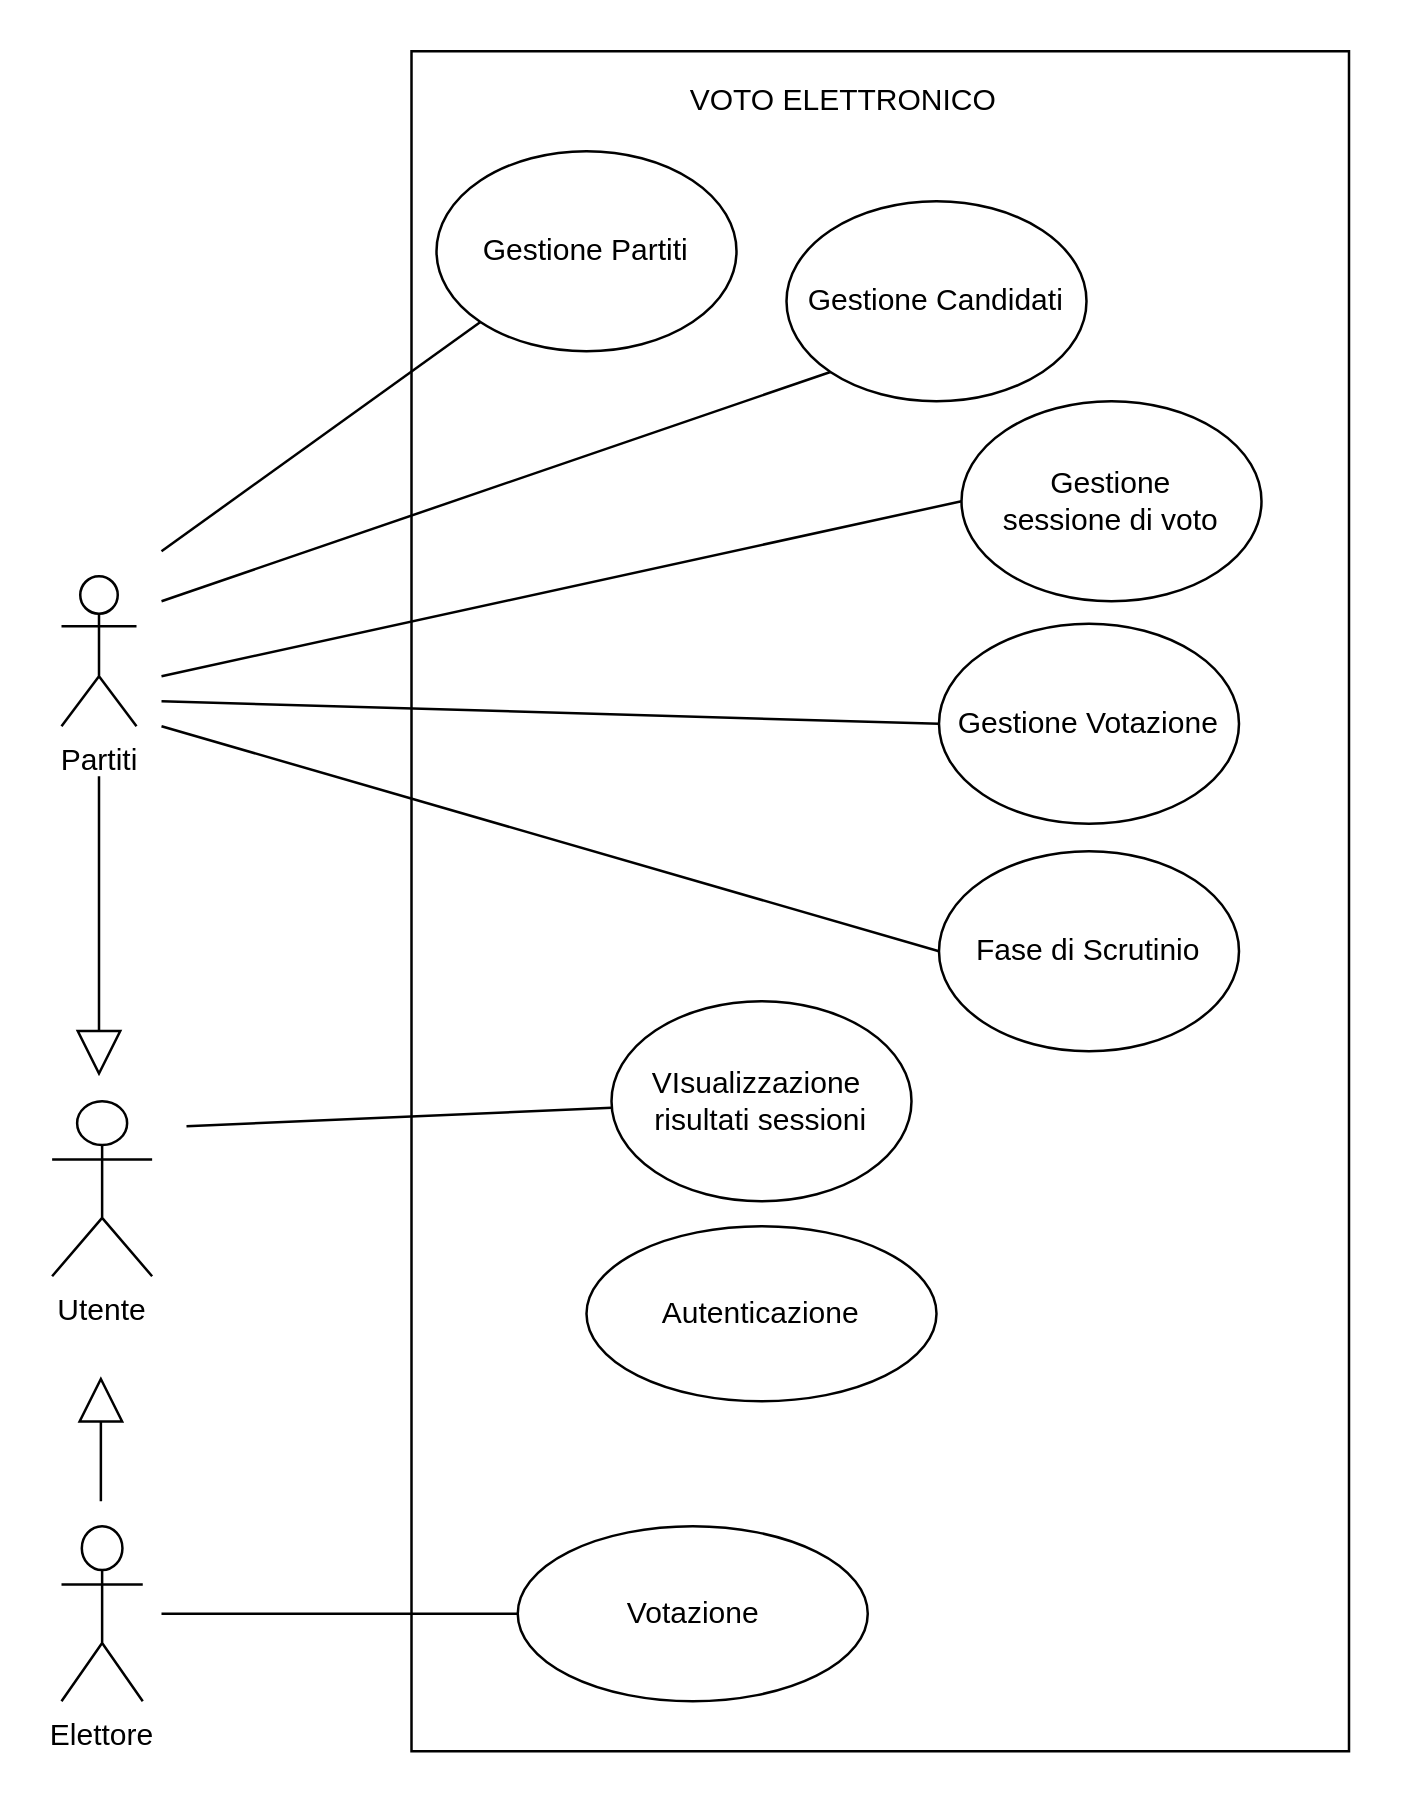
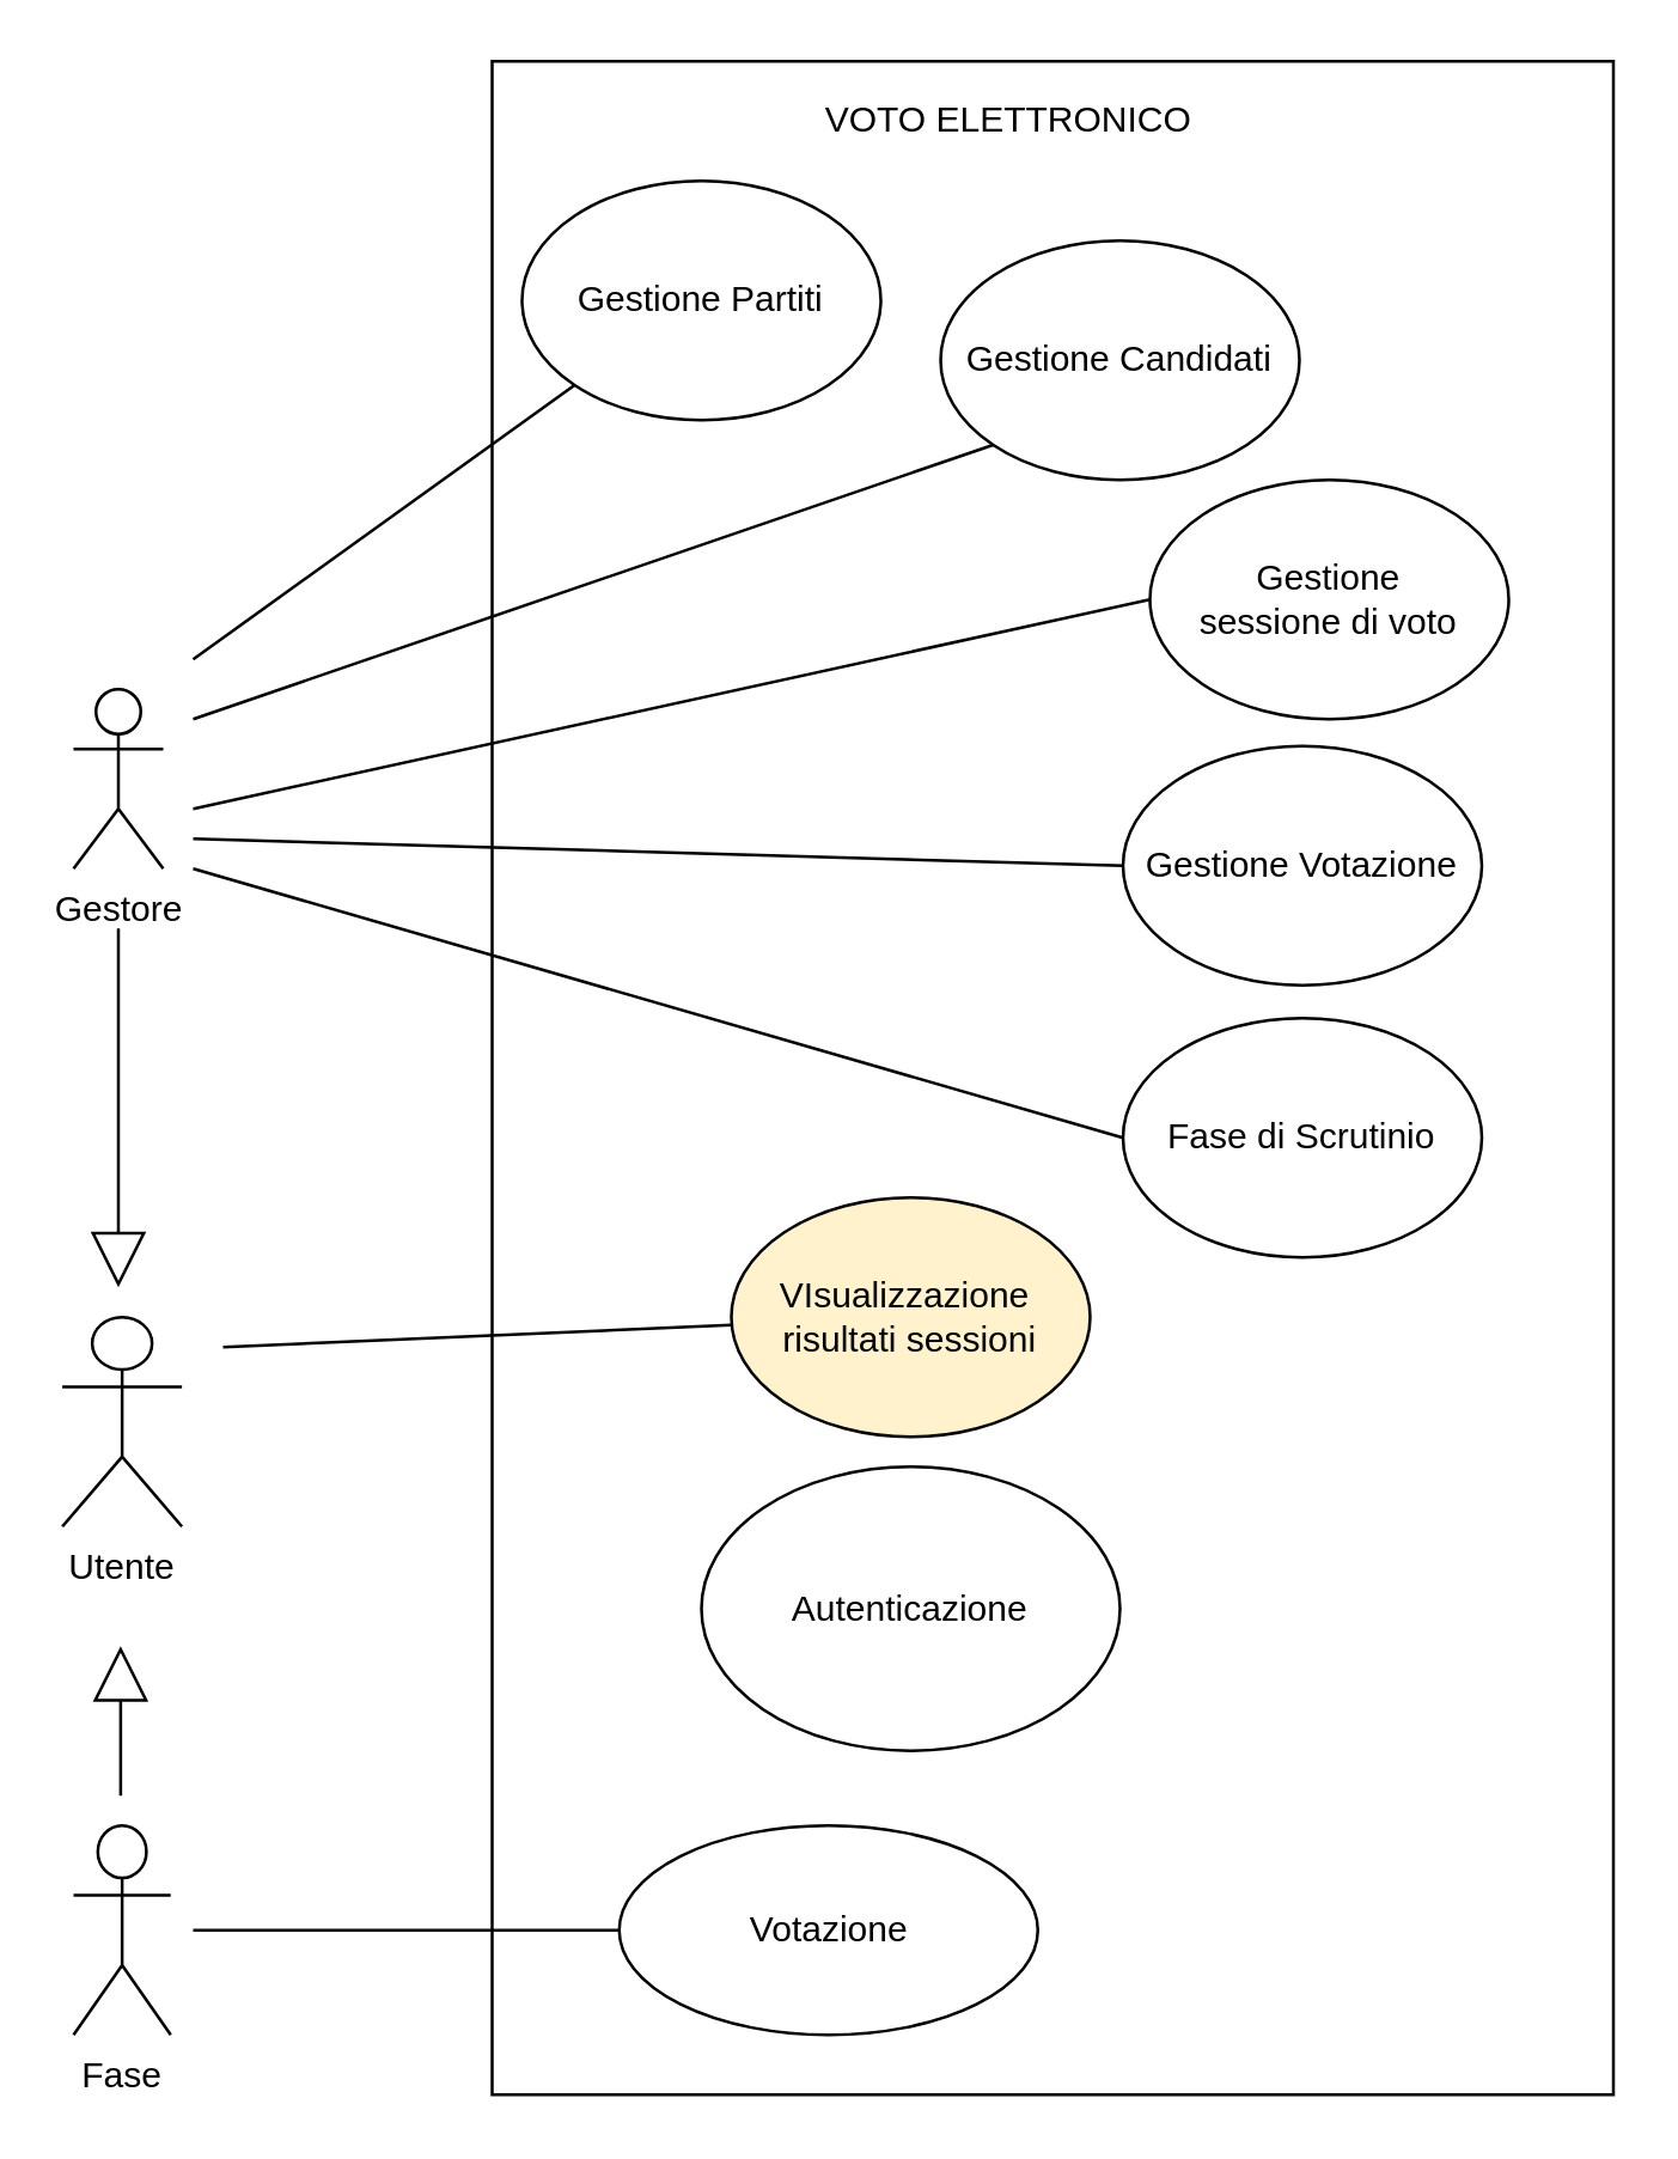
- <mxCell id="6" value="Partiti" style="shape=umlActor;verticalLabelPosition=bottom;verticalAlign=top;html=1;outlineConnect=0;" parent="1" vertex="1"><mxGeometry x="24" y="230" width="30" height="60" as="geometry" /></mxCell>
+ <mxCell id="6" value="Gestore" style="shape=umlActor;verticalLabelPosition=bottom;verticalAlign=top;html=1;outlineConnect=0;" parent="1" vertex="1"><mxGeometry x="24" y="230" width="30" height="60" as="geometry" /></mxCell>
- <mxCell id="20" value="VIsualizzazione&amp;nbsp;&lt;br&gt;risultati sessioni&lt;br&gt;" style="ellipse;whiteSpace=wrap;html=1;" parent="1" vertex="1"><mxGeometry x="244" y="400" width="120" height="80" as="geometry" /></mxCell>
+ <mxCell id="20" value="VIsualizzazione&amp;nbsp;&lt;br&gt;risultati sessioni&lt;br&gt;" style="ellipse;whiteSpace=wrap;html=1;fillColor=#fff2cc;" parent="1" vertex="1"><mxGeometry x="244" y="400" width="120" height="80" as="geometry" /></mxCell>
- <mxCell id="16" value="Autenticazione" style="ellipse;whiteSpace=wrap;html=1;fillColor=none;" parent="1" vertex="1"><mxGeometry x="234" y="490" width="140" height="70" as="geometry" /></mxCell>
+ <mxCell id="16" value="Autenticazione" style="ellipse;whiteSpace=wrap;html=1;fillColor=none;" parent="1" vertex="1"><mxGeometry x="234" y="490" width="140" height="95" as="geometry" /></mxCell>
- <mxCell id="5" value="Elettore" style="shape=umlActor;verticalLabelPosition=bottom;verticalAlign=top;html=1;outlineConnect=0;" parent="1" vertex="1"><mxGeometry x="24" y="610" width="32.5" height="70" as="geometry" /></mxCell>
+ <mxCell id="5" value="Fase" style="shape=umlActor;verticalLabelPosition=bottom;verticalAlign=top;html=1;outlineConnect=0;" parent="1" vertex="1"><mxGeometry x="24" y="610" width="32.5" height="70" as="geometry" /></mxCell>
